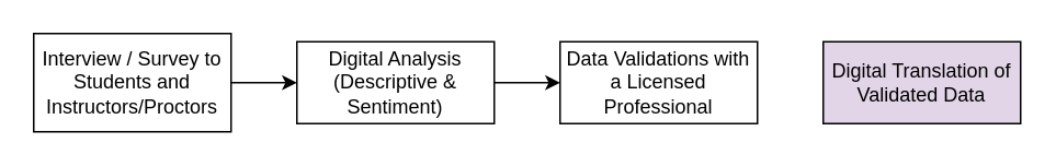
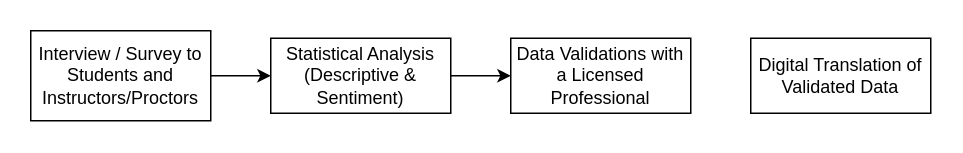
- <mxCell id="5" value="Digital Analysis (Descriptive &amp;amp; Sentiment)" style="rounded=0;whiteSpace=wrap;html=1;" vertex="1" parent="1"><mxGeometry x="180" y="25" width="120" height="50" as="geometry" /></mxCell>
+ <mxCell id="5" value="Statistical Analysis (Descriptive &amp;amp; Sentiment)" style="rounded=0;whiteSpace=wrap;html=1;" vertex="1" parent="1"><mxGeometry x="180" y="25" width="120" height="50" as="geometry" /></mxCell>
- <mxCell id="7" value="Digital Translation of Validated Data" style="rounded=0;whiteSpace=wrap;html=1;fillColor=#e1d5e7;" vertex="1" parent="1"><mxGeometry x="500" y="25" width="120" height="50" as="geometry" /></mxCell>
+ <mxCell id="7" value="Digital Translation of Validated Data" style="rounded=0;whiteSpace=wrap;html=1;" vertex="1" parent="1"><mxGeometry x="500" y="25" width="120" height="50" as="geometry" /></mxCell>
